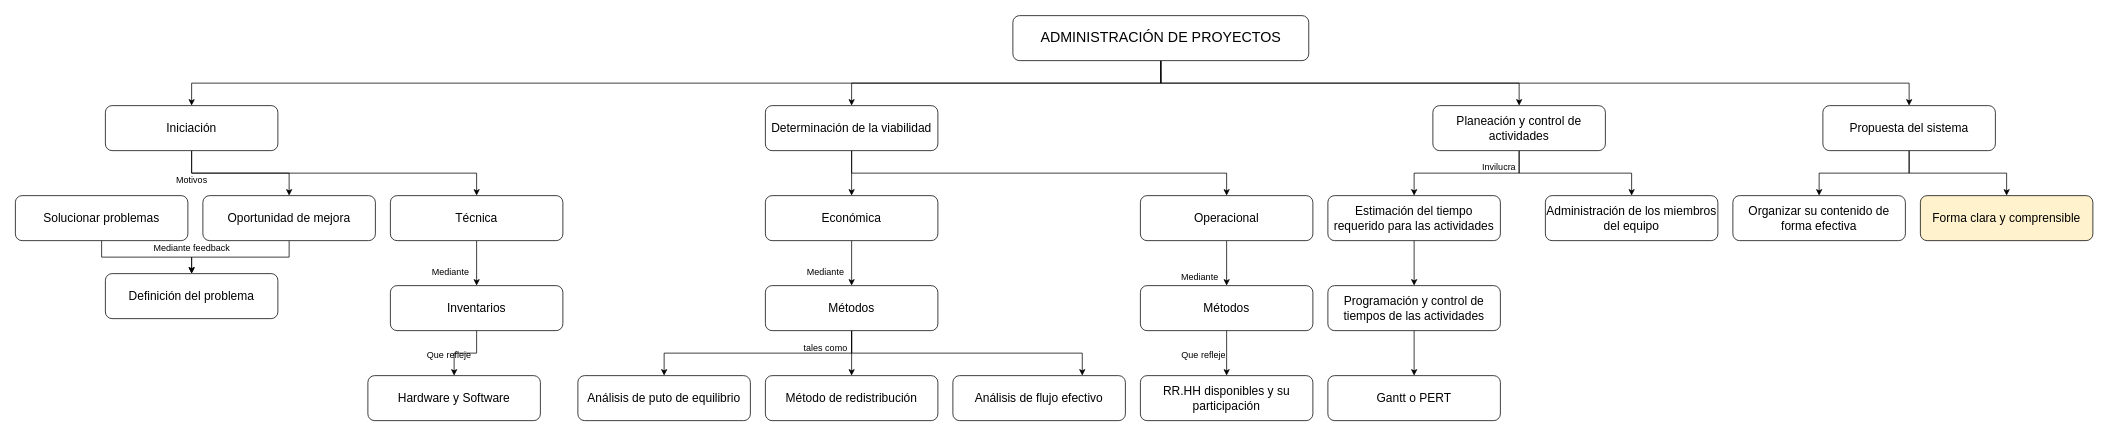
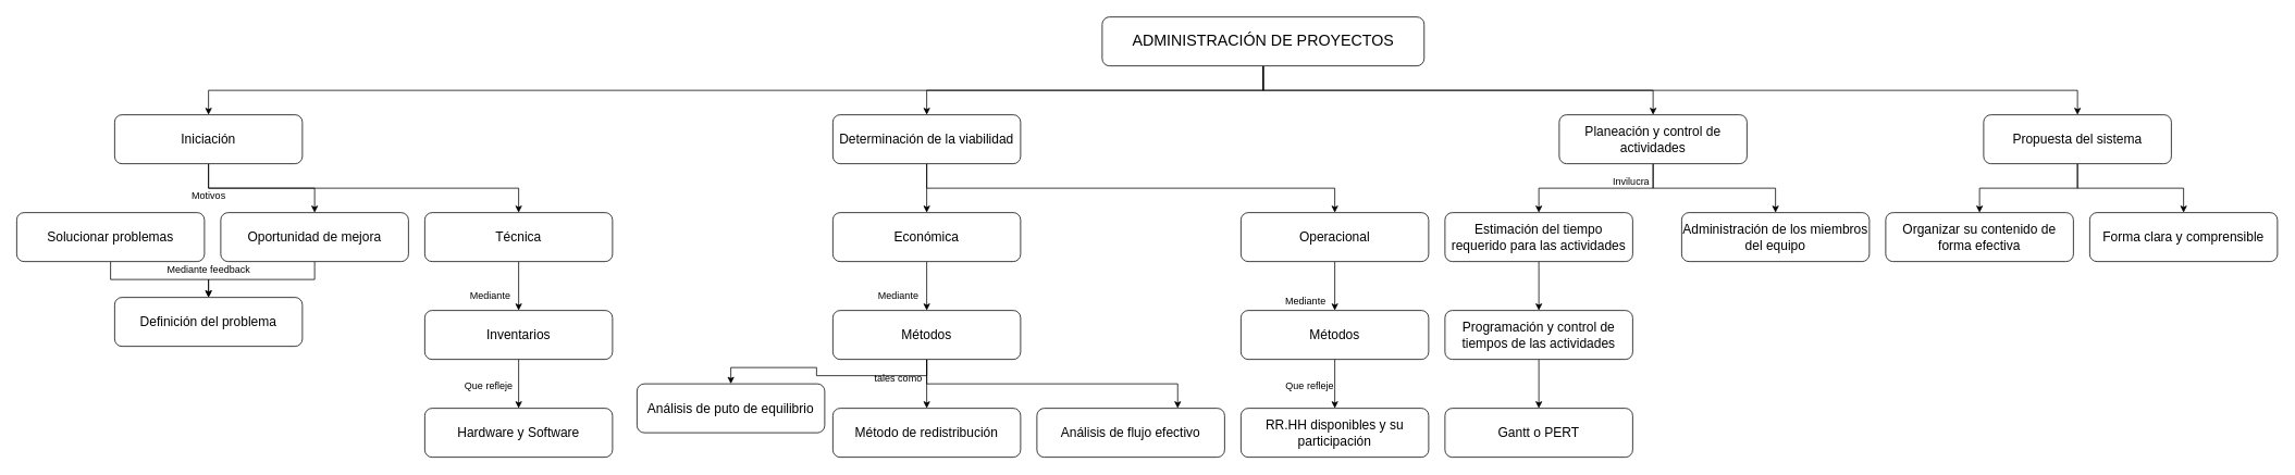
- <mxCell id="59" value="&lt;span style=&quot;font-size: 16px&quot;&gt;Forma clara y comprensible&lt;/span&gt;" style="rounded=1;whiteSpace=wrap;html=1;fillColor=#fff2cc;" vertex="1" parent="1"><mxGeometry x="2560" y="260" width="230" height="60" as="geometry" /></mxCell>
+ <mxCell id="59" value="&lt;span style=&quot;font-size: 16px&quot;&gt;Forma clara y comprensible&lt;/span&gt;" style="rounded=1;whiteSpace=wrap;html=1;" vertex="1" parent="1"><mxGeometry x="2560" y="260" width="230" height="60" as="geometry" /></mxCell>
- <mxCell id="28" value="&lt;font style=&quot;font-size: 16px&quot;&gt;Hardware y Software&lt;/font&gt;" style="rounded=1;whiteSpace=wrap;html=1;" vertex="1" parent="1"><mxGeometry x="490" y="500" width="230" height="60" as="geometry" /></mxCell>
+ <mxCell id="28" value="&lt;font style=&quot;font-size: 16px&quot;&gt;Hardware y Software&lt;/font&gt;" style="rounded=1;whiteSpace=wrap;html=1;" vertex="1" parent="1"><mxGeometry x="520" y="500" width="230" height="60" as="geometry" /></mxCell>
- <mxCell id="38" value="&lt;span style=&quot;font-size: 16px&quot;&gt;Análisis&amp;nbsp;de puto de&amp;nbsp;equilibrio&lt;/span&gt;" style="rounded=1;whiteSpace=wrap;html=1;" vertex="1" parent="1"><mxGeometry x="770" y="500" width="230" height="60" as="geometry" /></mxCell>
+ <mxCell id="38" value="&lt;span style=&quot;font-size: 16px&quot;&gt;Análisis&amp;nbsp;de puto de&amp;nbsp;equilibrio&lt;/span&gt;" style="rounded=1;whiteSpace=wrap;html=1;" vertex="1" parent="1"><mxGeometry x="780" y="470" width="230" height="60" as="geometry" /></mxCell>
